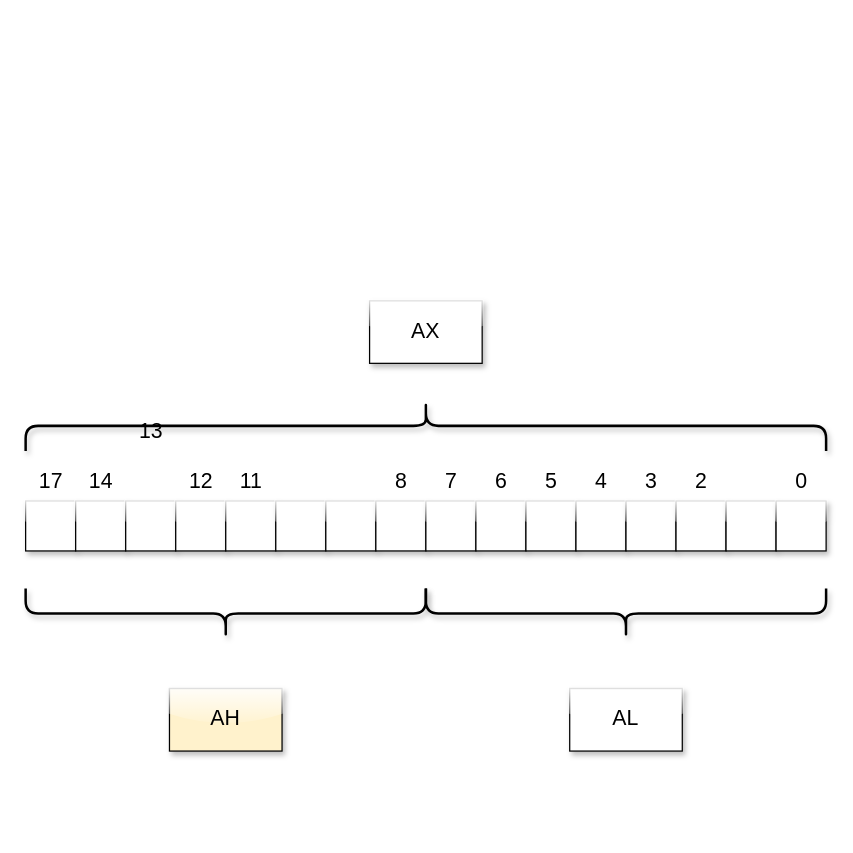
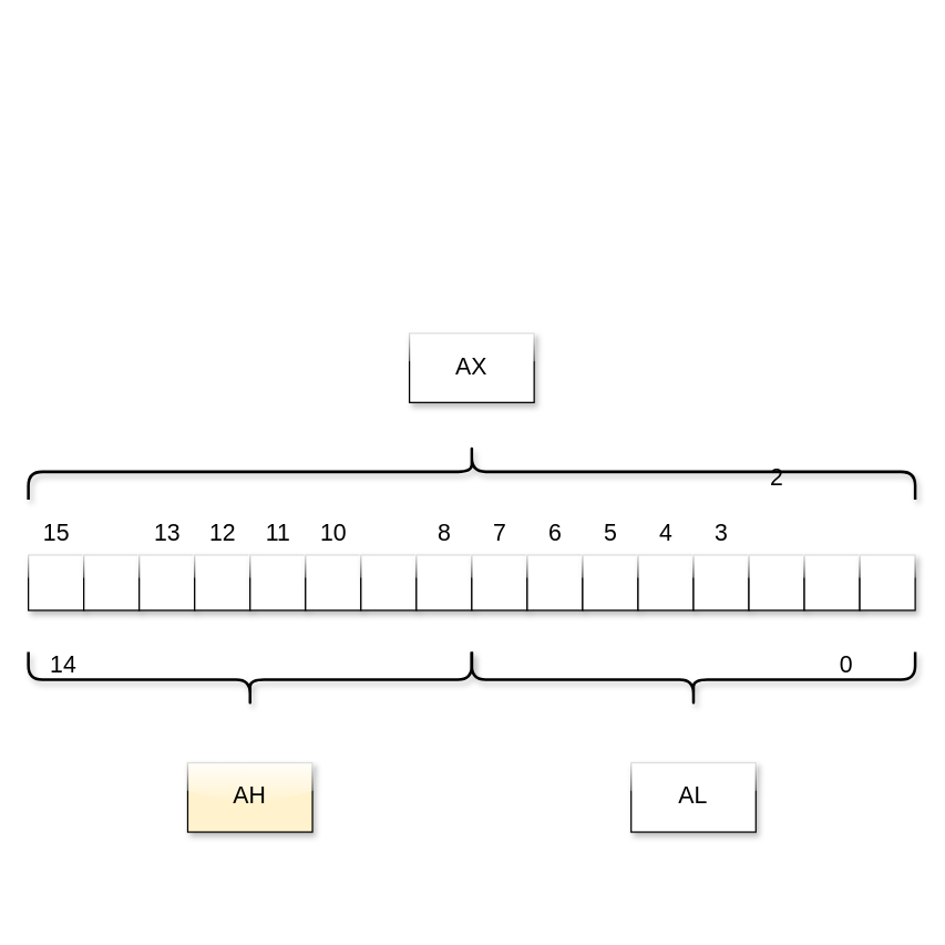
- <mxCell id="8" value="13" style="text;html=1;align=center;verticalAlign=middle;resizable=0;points=[];autosize=1;fontSize=17;shadow=1;fontStyle=0" vertex="1" parent="1"><mxGeometry x="105" y="330" width="30" height="30" as="geometry" /></mxCell>
+ <mxCell id="8" value="13" style="text;html=1;align=center;verticalAlign=middle;resizable=0;points=[];autosize=1;fontSize=17;shadow=1;fontStyle=0" vertex="1" parent="1"><mxGeometry x="105" y="370" width="30" height="30" as="geometry" /></mxCell>
- <mxCell id="4" value="17" style="text;html=1;align=center;verticalAlign=middle;resizable=0;points=[];autosize=1;fontSize=17;shadow=1;fontStyle=0" vertex="1" parent="1"><mxGeometry x="25" y="370" width="30" height="30" as="geometry" /></mxCell>
+ <mxCell id="4" value="15" style="text;html=1;align=center;verticalAlign=middle;resizable=0;points=[];autosize=1;fontSize=17;shadow=1;fontStyle=0" vertex="1" parent="1"><mxGeometry x="25" y="370" width="30" height="30" as="geometry" /></mxCell>
- <mxCell id="6" value="14" style="text;html=1;align=center;verticalAlign=middle;resizable=0;points=[];autosize=1;fontSize=17;shadow=1;fontStyle=0" vertex="1" parent="1"><mxGeometry x="65" y="370" width="30" height="30" as="geometry" /></mxCell>
+ <mxCell id="6" value="14" style="text;html=1;align=center;verticalAlign=middle;resizable=0;points=[];autosize=1;fontSize=17;shadow=1;fontStyle=0" vertex="1" parent="1"><mxGeometry x="30" y="465" width="30" height="30" as="geometry" /></mxCell>
+ <mxCell id="14" value="10" style="text;html=1;align=center;verticalAlign=middle;resizable=0;points=[];autosize=1;fontSize=17;shadow=1;fontStyle=0" vertex="1" parent="1"><mxGeometry x="225" y="370" width="30" height="30" as="geometry" /></mxCell>
- <mxCell id="29" value="2" style="text;html=1;align=center;verticalAlign=middle;resizable=0;points=[];autosize=1;fontSize=17;shadow=1;fontStyle=0" vertex="1" parent="1"><mxGeometry x="550" y="370" width="20" height="30" as="geometry" /></mxCell>
+ <mxCell id="29" value="2" style="text;html=1;align=center;verticalAlign=middle;resizable=0;points=[];autosize=1;fontSize=17;shadow=1;fontStyle=0" vertex="1" parent="1"><mxGeometry x="550" y="330" width="20" height="30" as="geometry" /></mxCell>
- <mxCell id="32" value="0" style="text;html=1;align=center;verticalAlign=middle;resizable=0;points=[];autosize=1;fontSize=17;shadow=1;fontStyle=0" vertex="1" parent="1"><mxGeometry x="630" y="370" width="20" height="30" as="geometry" /></mxCell>
+ <mxCell id="32" value="0" style="text;html=1;align=center;verticalAlign=middle;resizable=0;points=[];autosize=1;fontSize=17;shadow=1;fontStyle=0" vertex="1" parent="1"><mxGeometry x="600" y="465" width="20" height="30" as="geometry" /></mxCell>
